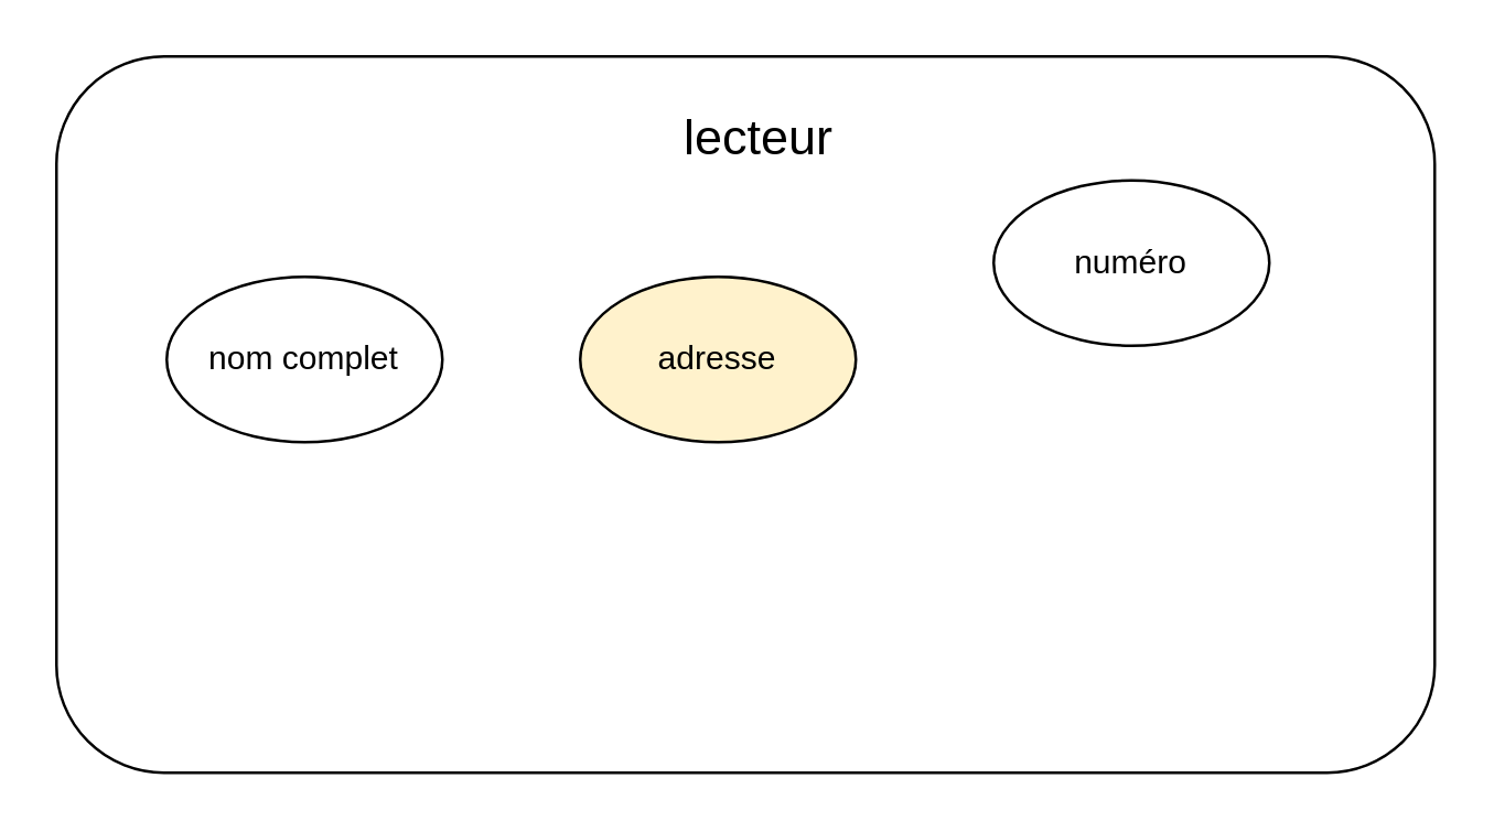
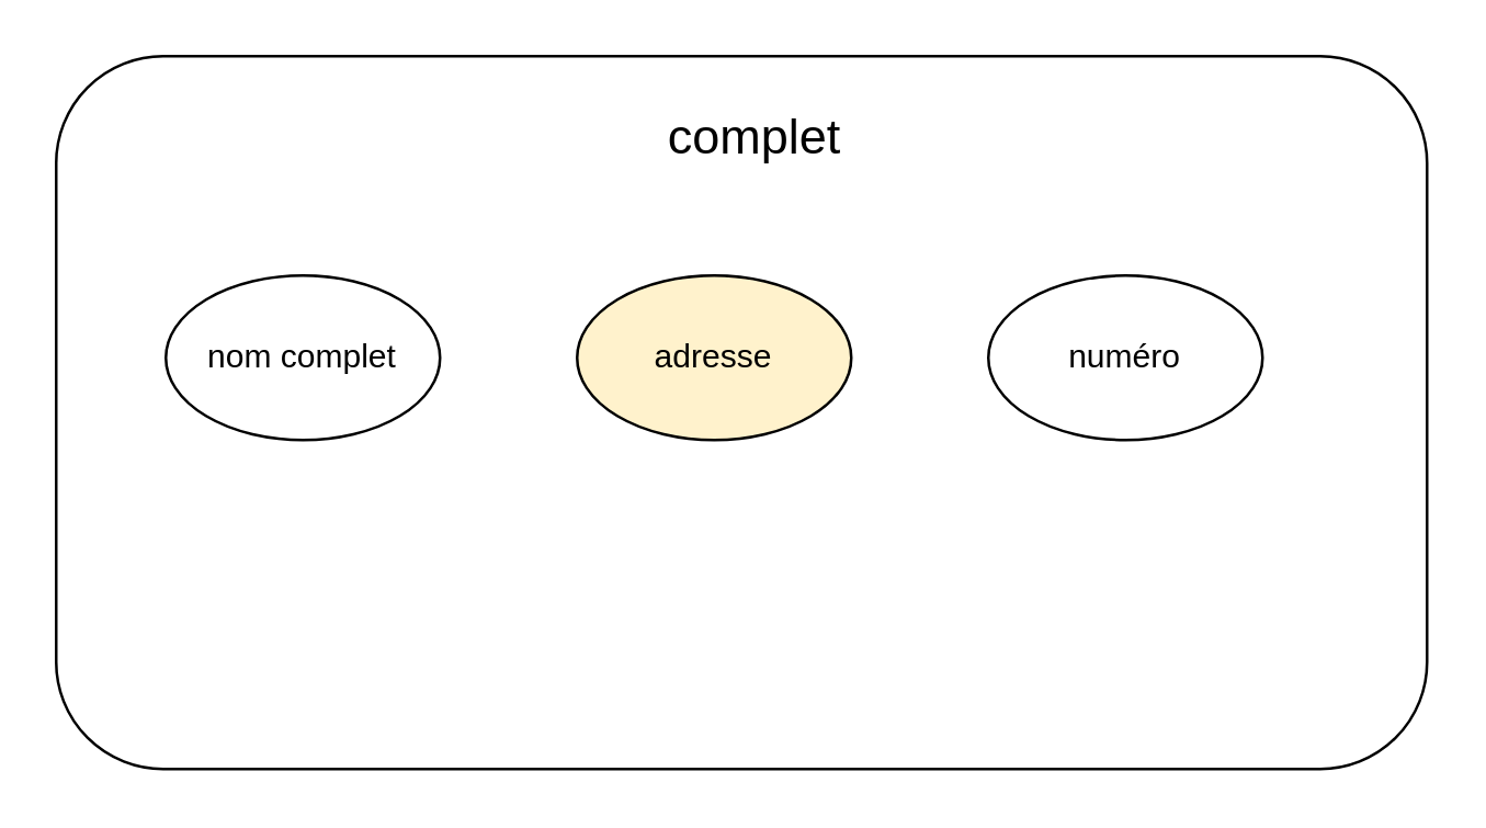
- <mxCell id="3" value="&lt;font style=&quot;font-size: 18px&quot;&gt;lecteur&lt;/font&gt;" style="text;html=1;strokeColor=none;fillColor=none;align=center;verticalAlign=middle;whiteSpace=wrap;rounded=0;" vertex="1" parent="1"><mxGeometry x="220" y="30" width="110" height="40" as="geometry" /></mxCell>
+ <mxCell id="3" value="&lt;font style=&quot;font-size: 18px&quot;&gt;complet&lt;/font&gt;" style="text;html=1;strokeColor=none;fillColor=none;align=center;verticalAlign=middle;whiteSpace=wrap;rounded=0;" vertex="1" parent="1"><mxGeometry x="220" y="30" width="110" height="40" as="geometry" /></mxCell>
- <mxCell id="6" value="numéro" style="ellipse;whiteSpace=wrap;html=1;" vertex="1" parent="1"><mxGeometry x="360" y="65" width="100" height="60" as="geometry" /></mxCell>
+ <mxCell id="6" value="numéro" style="ellipse;whiteSpace=wrap;html=1;" vertex="1" parent="1"><mxGeometry x="360" y="100" width="100" height="60" as="geometry" /></mxCell>
